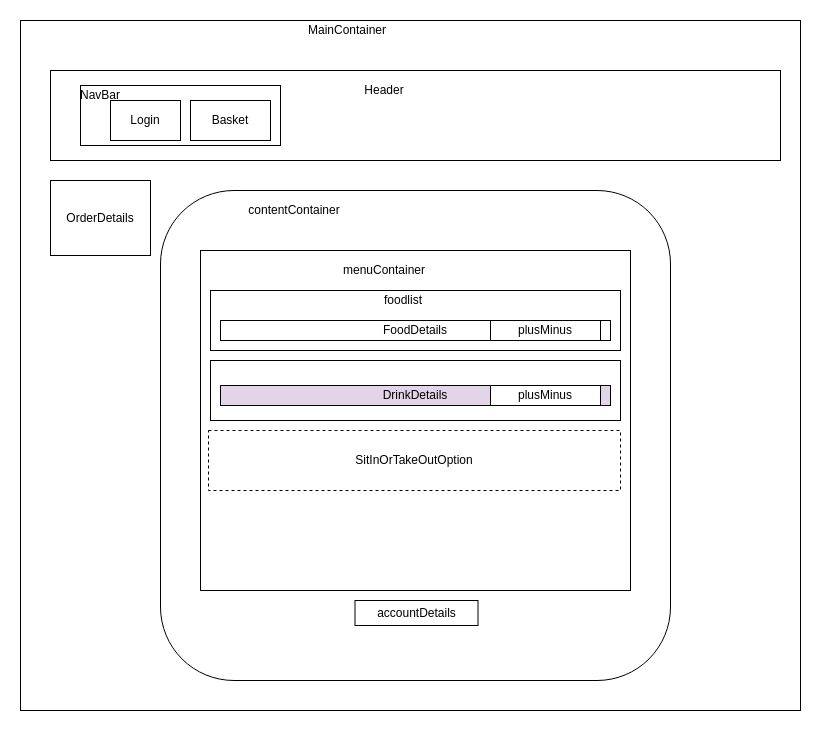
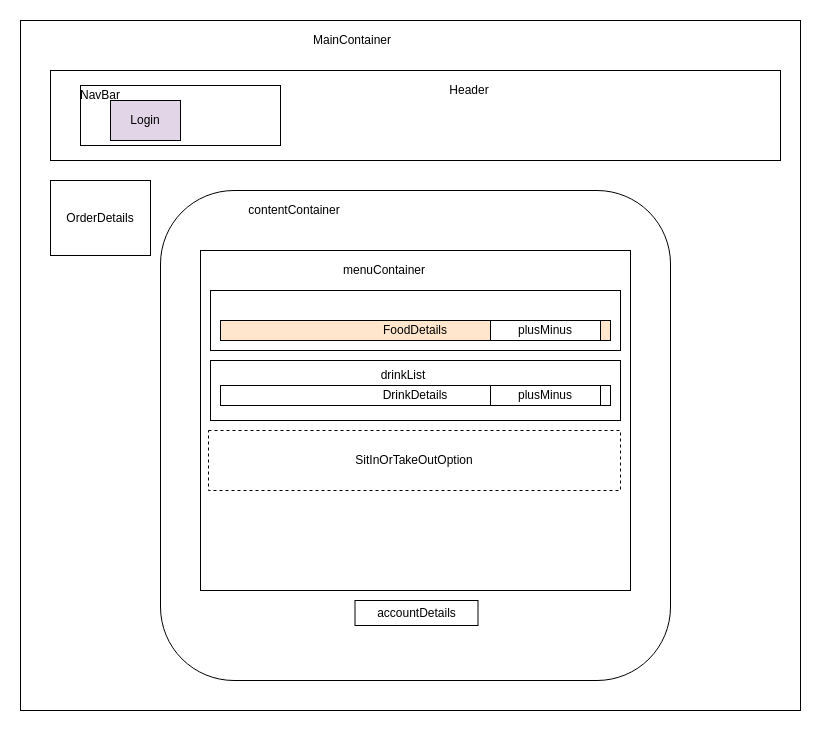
- <mxCell id="4" value="MainContainer" style="text;html=1;strokeColor=none;fillColor=none;align=center;verticalAlign=middle;whiteSpace=wrap;rounded=0;" vertex="1" parent="1"><mxGeometry x="270" y="20" width="154" height="20" as="geometry" /></mxCell>
+ <mxCell id="4" value="MainContainer" style="text;html=1;strokeColor=none;fillColor=none;align=center;verticalAlign=middle;whiteSpace=wrap;rounded=0;" vertex="1" parent="1"><mxGeometry x="275" y="30" width="154" height="20" as="geometry" /></mxCell>
- <mxCell id="5" value="Header" style="text;html=1;strokeColor=none;fillColor=none;align=center;verticalAlign=middle;whiteSpace=wrap;rounded=0;" vertex="1" parent="1"><mxGeometry x="364" y="80" width="40" height="20" as="geometry" /></mxCell>
+ <mxCell id="5" value="Header" style="text;html=1;strokeColor=none;fillColor=none;align=center;verticalAlign=middle;whiteSpace=wrap;rounded=0;" vertex="1" parent="1"><mxGeometry x="449" y="80" width="40" height="20" as="geometry" /></mxCell>
- <mxCell id="16" value="Login" style="rounded=0;whiteSpace=wrap;html=1;" vertex="1" parent="1"><mxGeometry x="110" y="100" width="70" height="40" as="geometry" /></mxCell>
+ <mxCell id="16" value="Login" style="rounded=0;whiteSpace=wrap;html=1;fillColor=#e1d5e7;" vertex="1" parent="1"><mxGeometry x="110" y="100" width="70" height="40" as="geometry" /></mxCell>
- <mxCell id="15" value="Basket" style="rounded=0;whiteSpace=wrap;html=1;" vertex="1" parent="1"><mxGeometry x="190" y="100" width="80" height="40" as="geometry" /></mxCell>
- <mxCell id="11" value="foodlist" style="text;html=1;strokeColor=none;fillColor=none;align=center;verticalAlign=middle;whiteSpace=wrap;rounded=0;" vertex="1" parent="1"><mxGeometry x="383" y="290" width="40" height="20" as="geometry" /></mxCell>
- <mxCell id="18" value="FoodDetails" style="rounded=0;whiteSpace=wrap;html=1;" vertex="1" parent="1"><mxGeometry x="220" y="320" width="390" height="20" as="geometry" /></mxCell>
+ <mxCell id="18" value="FoodDetails" style="rounded=0;whiteSpace=wrap;html=1;fillColor=#ffe6cc;" vertex="1" parent="1"><mxGeometry x="220" y="320" width="390" height="20" as="geometry" /></mxCell>
+ <mxCell id="12" value="drinkList" style="text;html=1;strokeColor=none;fillColor=none;align=center;verticalAlign=middle;whiteSpace=wrap;rounded=0;" vertex="1" parent="1"><mxGeometry x="383" y="365" width="40" height="20" as="geometry" /></mxCell>
- <mxCell id="19" value="DrinkDetails" style="rounded=0;whiteSpace=wrap;html=1;fillColor=#e1d5e7;" vertex="1" parent="1"><mxGeometry x="220" y="385" width="390" height="20" as="geometry" /></mxCell>
+ <mxCell id="19" value="DrinkDetails" style="rounded=0;whiteSpace=wrap;html=1;" vertex="1" parent="1"><mxGeometry x="220" y="385" width="390" height="20" as="geometry" /></mxCell>
